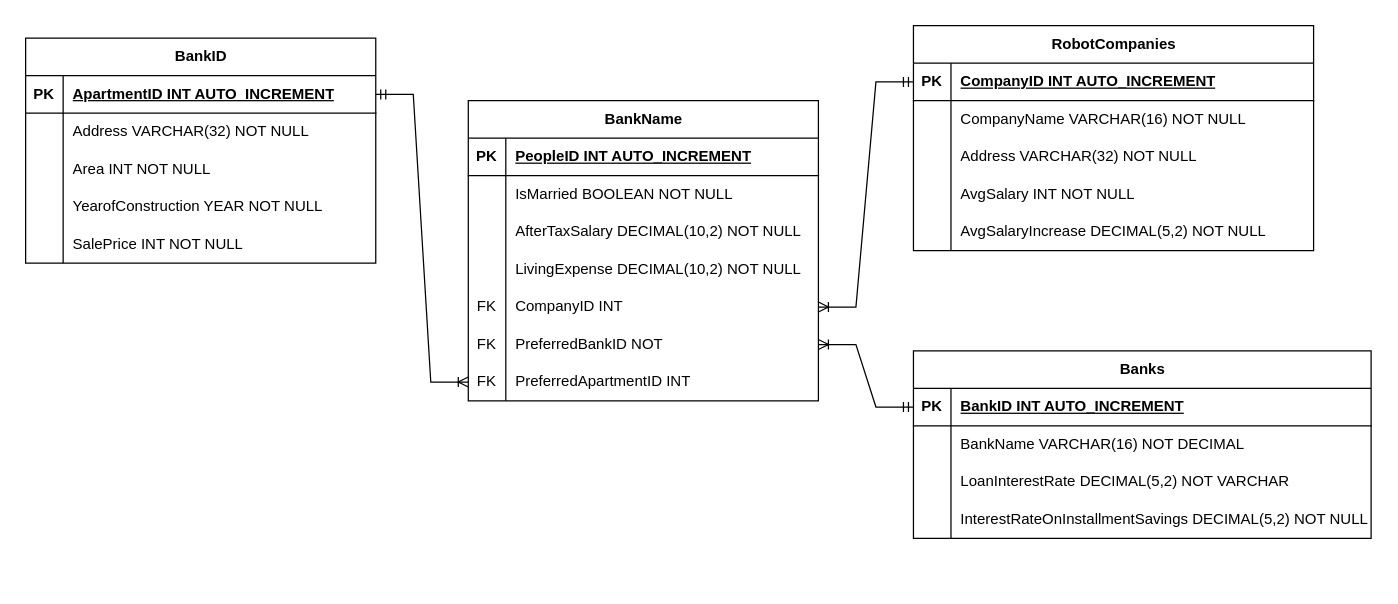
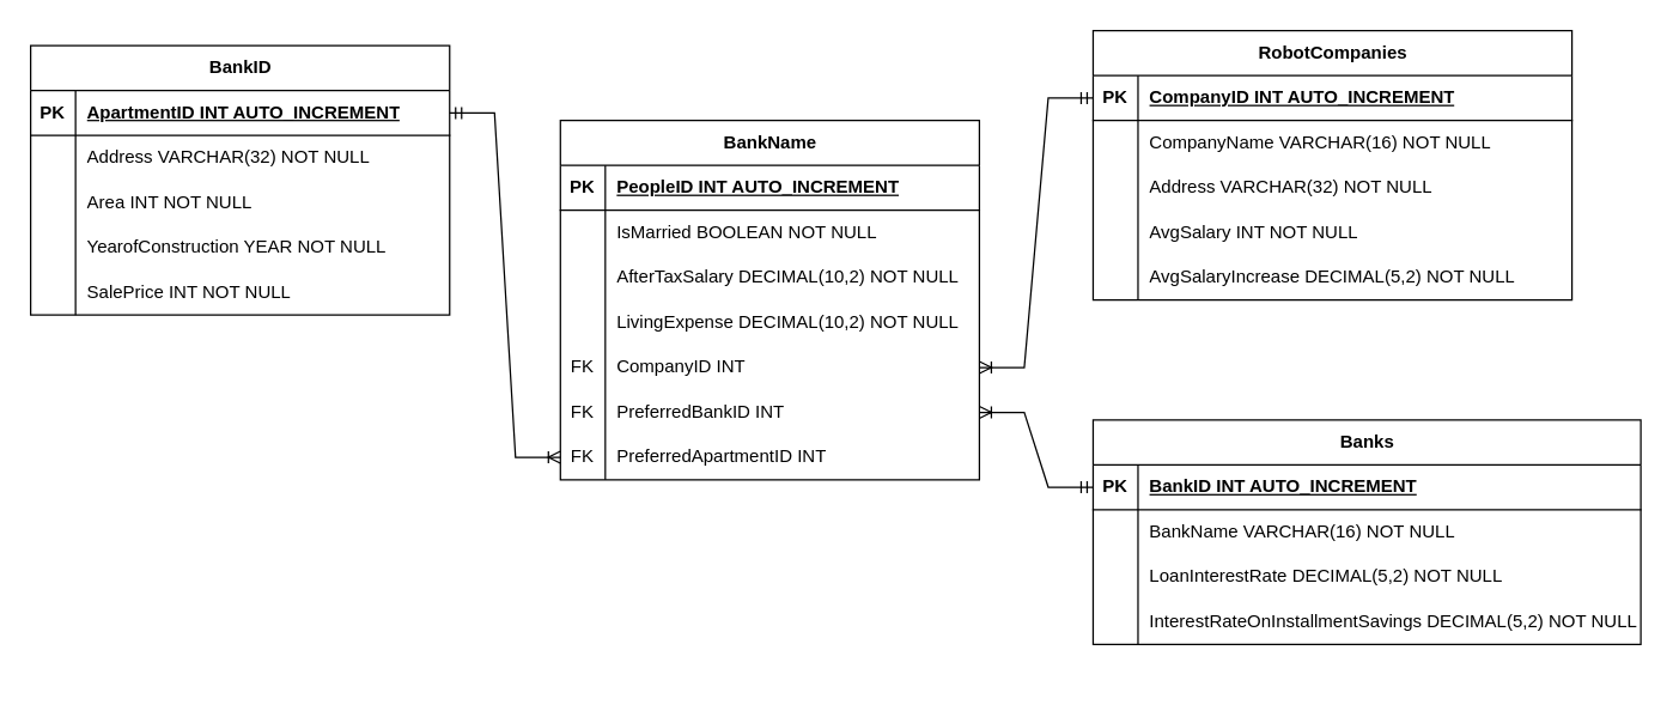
- <mxCell id="52" value="PreferredBankID NOT" style="shape=partialRectangle;connectable=0;fillColor=none;top=0;left=0;bottom=0;right=0;align=left;spacingLeft=6;overflow=hidden;whiteSpace=wrap;html=1;" parent="50" vertex="1"><mxGeometry x="30" width="250" height="30" as="geometry"><mxRectangle width="250" height="30" as="alternateBounds" /></mxGeometry></mxCell>
+ <mxCell id="52" value="PreferredBankID INT" style="shape=partialRectangle;connectable=0;fillColor=none;top=0;left=0;bottom=0;right=0;align=left;spacingLeft=6;overflow=hidden;whiteSpace=wrap;html=1;" parent="50" vertex="1"><mxGeometry x="30" width="250" height="30" as="geometry"><mxRectangle width="250" height="30" as="alternateBounds" /></mxGeometry></mxCell>
- <mxCell id="62" value="BankName VARCHAR(16) NOT DECIMAL" style="shape=partialRectangle;connectable=0;fillColor=none;top=0;left=0;bottom=0;right=0;align=left;spacingLeft=6;overflow=hidden;whiteSpace=wrap;html=1;" parent="60" vertex="1"><mxGeometry x="30" width="336" height="30" as="geometry"><mxRectangle width="336" height="30" as="alternateBounds" /></mxGeometry></mxCell>
+ <mxCell id="62" value="BankName VARCHAR(16) NOT NULL" style="shape=partialRectangle;connectable=0;fillColor=none;top=0;left=0;bottom=0;right=0;align=left;spacingLeft=6;overflow=hidden;whiteSpace=wrap;html=1;" parent="60" vertex="1"><mxGeometry x="30" width="336" height="30" as="geometry"><mxRectangle width="336" height="30" as="alternateBounds" /></mxGeometry></mxCell>
- <mxCell id="65" value="LoanInterestRate DECIMAL(5,2) NOT VARCHAR" style="shape=partialRectangle;connectable=0;fillColor=none;top=0;left=0;bottom=0;right=0;align=left;spacingLeft=6;overflow=hidden;whiteSpace=wrap;html=1;" parent="63" vertex="1"><mxGeometry x="30" width="336" height="30" as="geometry"><mxRectangle width="336" height="30" as="alternateBounds" /></mxGeometry></mxCell>
+ <mxCell id="65" value="LoanInterestRate DECIMAL(5,2) NOT NULL" style="shape=partialRectangle;connectable=0;fillColor=none;top=0;left=0;bottom=0;right=0;align=left;spacingLeft=6;overflow=hidden;whiteSpace=wrap;html=1;" parent="63" vertex="1"><mxGeometry x="30" width="336" height="30" as="geometry"><mxRectangle width="336" height="30" as="alternateBounds" /></mxGeometry></mxCell>
